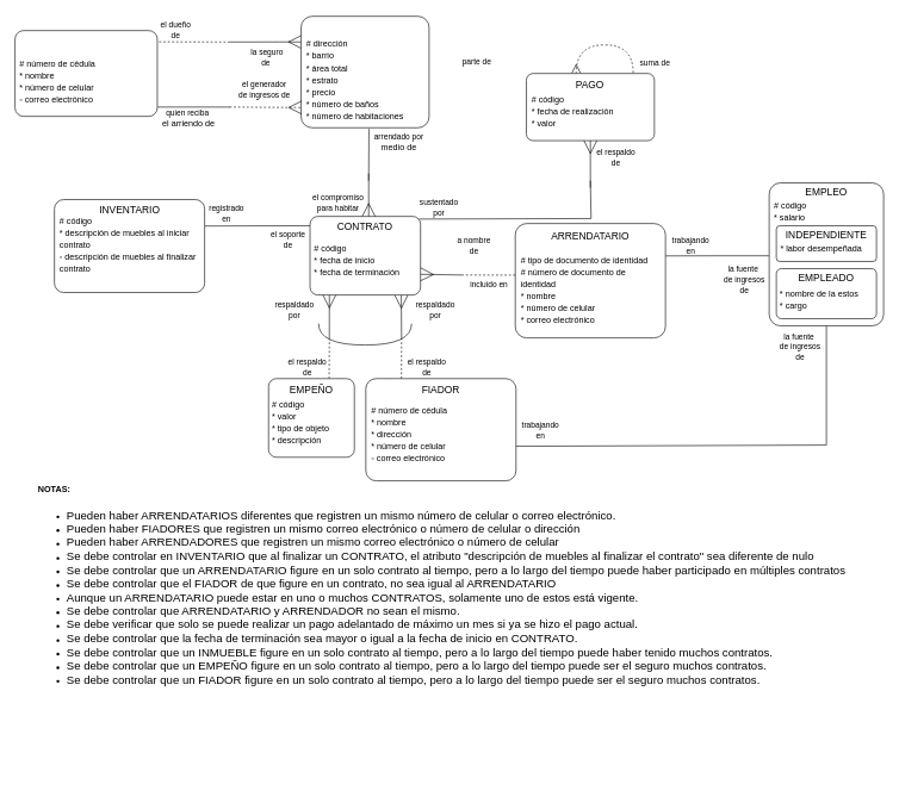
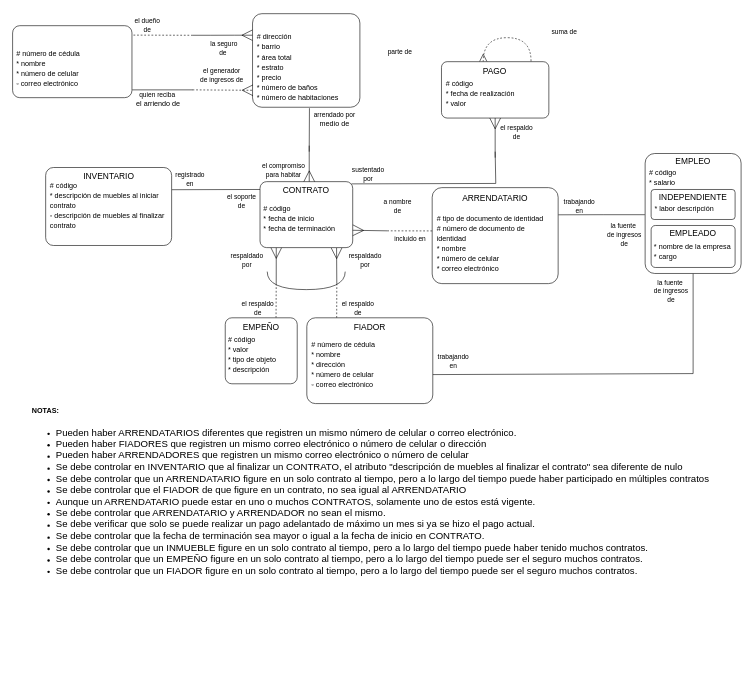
- <mxCell id="71" value="&lt;span style=&quot;font-size: 11px&quot;&gt;suma de&lt;br&gt;&lt;/span&gt;" style="text;html=1;align=center;verticalAlign=middle;resizable=0;points=[];autosize=1;strokeColor=none;fillColor=none;" vertex="1" parent="1"><mxGeometry x="885" y="77" width="60" height="20" as="geometry" /></mxCell>
+ <mxCell id="71" value="&lt;span style=&quot;font-size: 11px&quot;&gt;suma de&lt;br&gt;&lt;/span&gt;" style="text;html=1;align=center;verticalAlign=middle;resizable=0;points=[];autosize=1;strokeColor=none;fillColor=none;" vertex="1" parent="1"><mxGeometry x="910" y="42" width="60" height="20" as="geometry" /></mxCell>
- <mxCell id="55" value="&lt;font style=&quot;font-size: 12px&quot;&gt;* labor desempeñada&lt;br&gt;&lt;/font&gt;" style="text;html=1;strokeColor=none;fillColor=none;align=left;verticalAlign=middle;whiteSpace=wrap;rounded=0;shadow=0;dashed=0;fontFamily=Helvetica;fontSize=14;fontColor=default;startSize=30;" vertex="1" parent="52"><mxGeometry x="4" y="26.792" width="133.34" height="10.227" as="geometry" /></mxCell>
+ <mxCell id="55" value="&lt;font style=&quot;font-size: 12px&quot;&gt;* labor descripción&lt;br&gt;&lt;/font&gt;" style="text;html=1;strokeColor=none;fillColor=none;align=left;verticalAlign=middle;whiteSpace=wrap;rounded=0;shadow=0;dashed=0;fontFamily=Helvetica;fontSize=14;fontColor=default;startSize=30;" vertex="1" parent="52"><mxGeometry x="4" y="26.792" width="133.34" height="10.227" as="geometry" /></mxCell>
- <mxCell id="59" value="&lt;font style=&quot;font-size: 12px&quot;&gt;* nombre de la estos&lt;br&gt;* cargo&lt;br&gt;&lt;/font&gt;" style="text;html=1;strokeColor=none;fillColor=none;align=left;verticalAlign=middle;whiteSpace=wrap;rounded=0;shadow=0;dashed=0;fontFamily=Helvetica;fontSize=14;fontColor=default;startSize=30;" vertex="1" parent="56"><mxGeometry x="3.33" y="24.98" width="133.34" height="33.21" as="geometry" /></mxCell>
+ <mxCell id="59" value="&lt;font style=&quot;font-size: 12px&quot;&gt;* nombre de la empresa&lt;br&gt;* cargo&lt;br&gt;&lt;/font&gt;" style="text;html=1;strokeColor=none;fillColor=none;align=left;verticalAlign=middle;whiteSpace=wrap;rounded=0;shadow=0;dashed=0;fontFamily=Helvetica;fontSize=14;fontColor=default;startSize=30;" vertex="1" parent="56"><mxGeometry x="3.33" y="24.98" width="133.34" height="33.21" as="geometry" /></mxCell>
